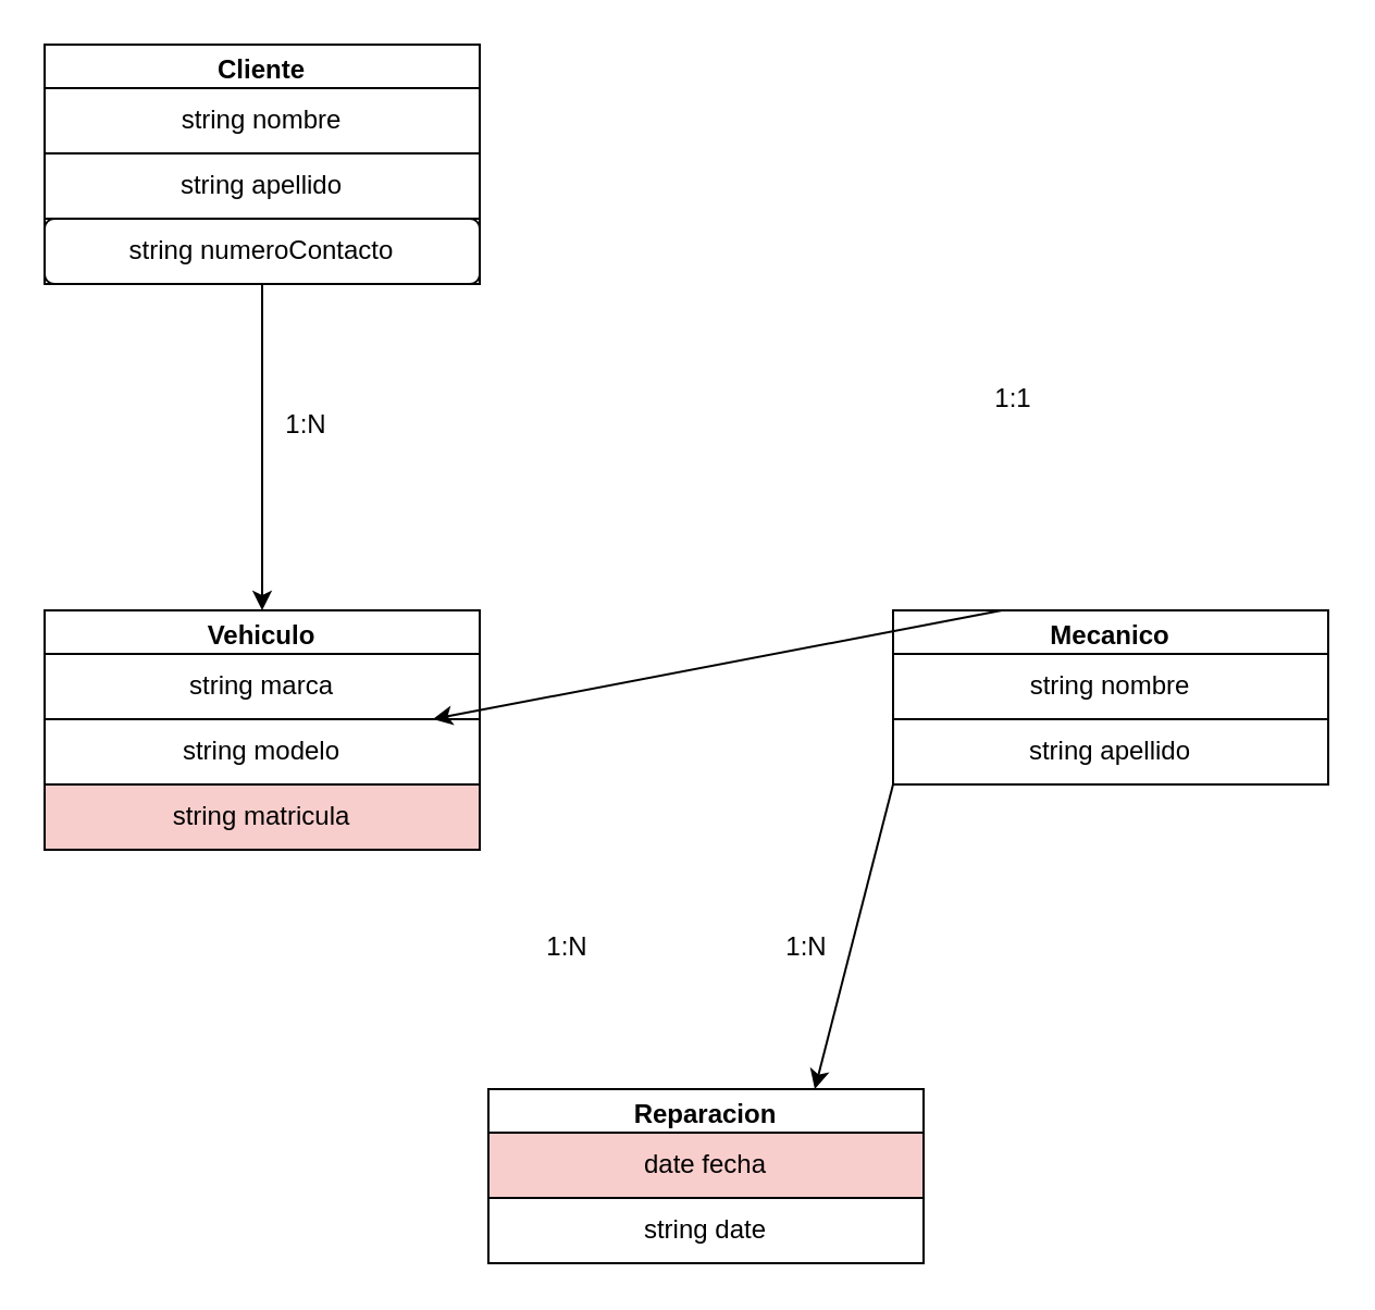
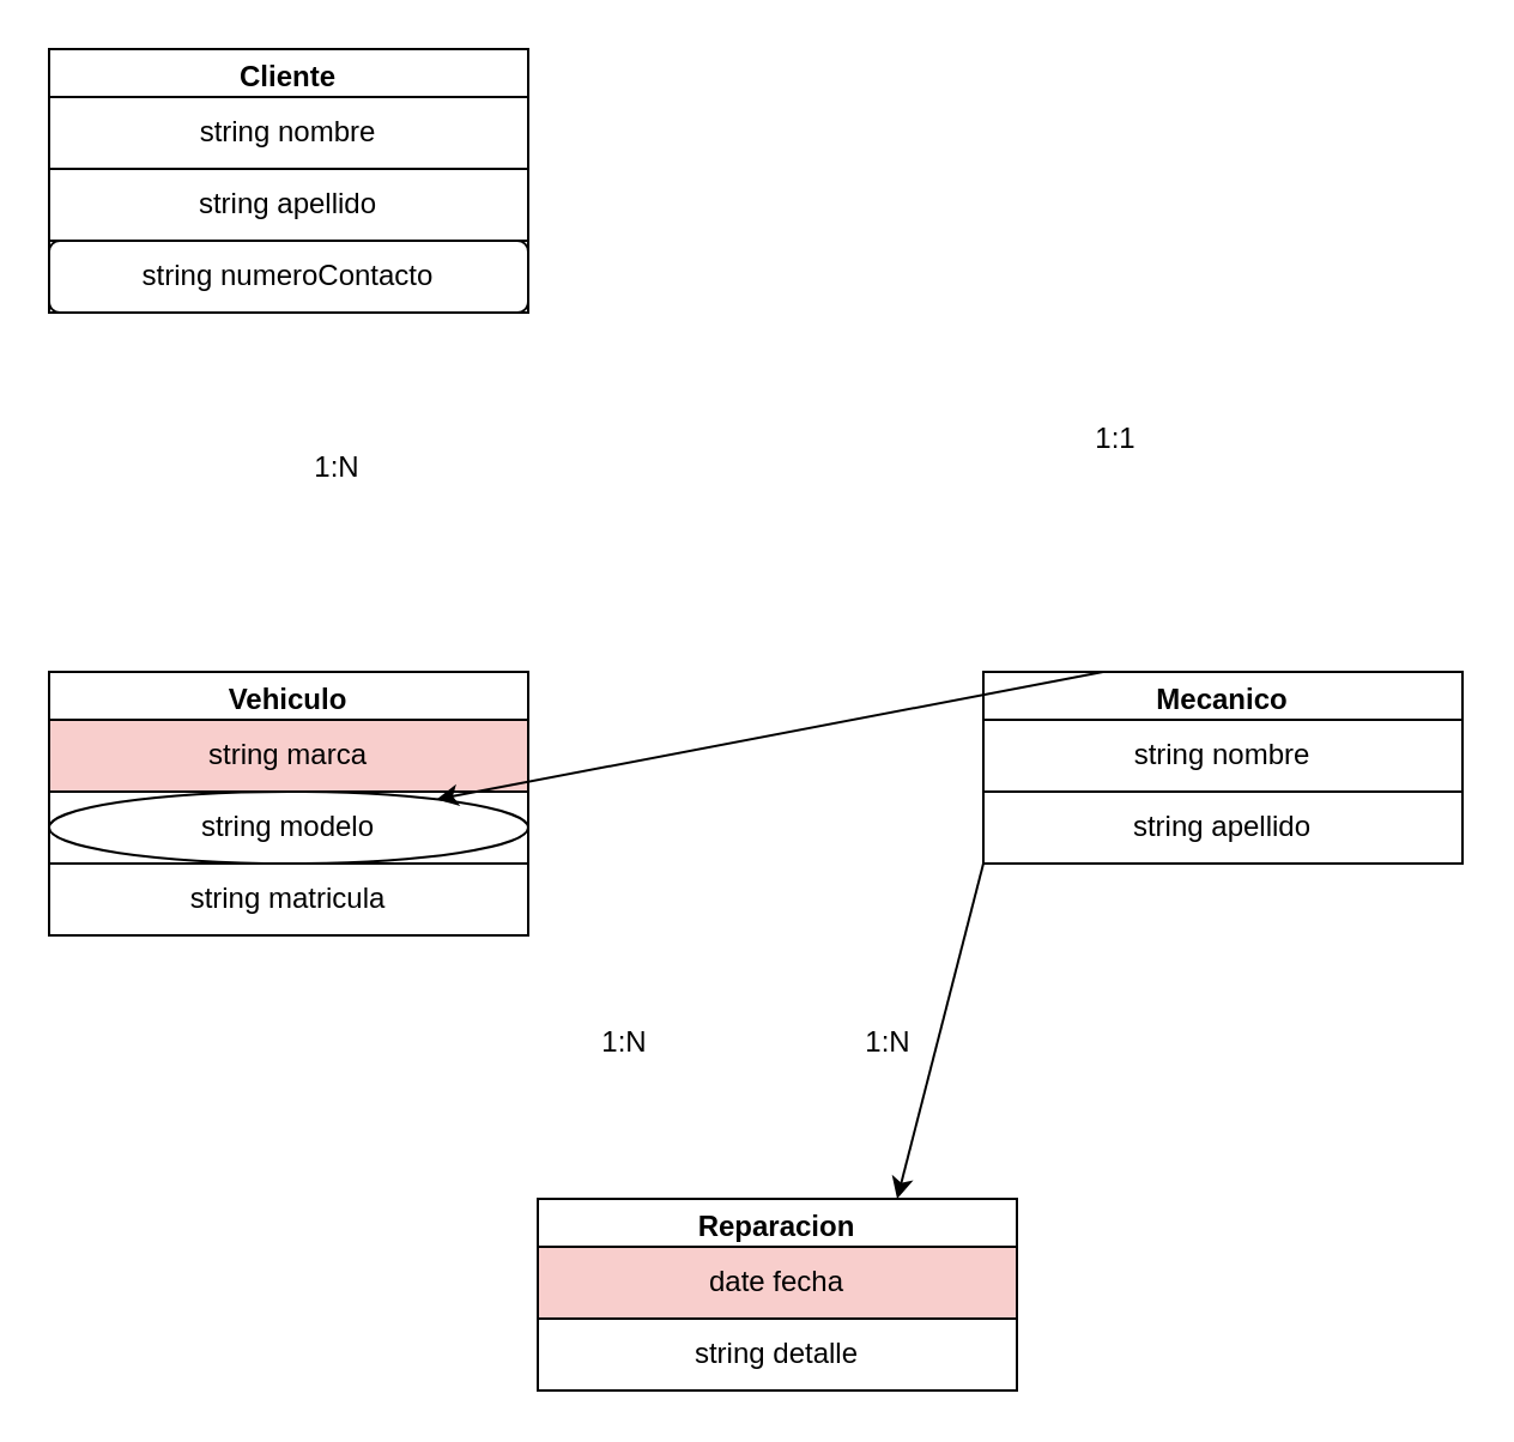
- <mxCell id="16" value="" style="endArrow=classic;html=1;rounded=0;exitX=0.5;exitY=1;exitDx=0;exitDy=0;entryX=0.5;entryY=0;entryDx=0;entryDy=0;" edge="1" parent="1" source="5" target="6"><mxGeometry width="50" height="50" relative="1" as="geometry"><mxPoint x="300" y="340" as="sourcePoint" /><mxPoint x="350" y="290" as="targetPoint" /></mxGeometry></mxCell>
- <mxCell id="7" value="string marca" style="whiteSpace=wrap;html=1;" vertex="1" parent="6"><mxGeometry y="20" width="200" height="30" as="geometry" /></mxCell>
+ <mxCell id="7" value="string marca" style="whiteSpace=wrap;html=1;fillColor=#f8cecc;" vertex="1" parent="6"><mxGeometry y="20" width="200" height="30" as="geometry" /></mxCell>
- <mxCell id="8" value="string modelo" style="whiteSpace=wrap;html=1;" vertex="1" parent="6"><mxGeometry y="50" width="200" height="30" as="geometry" /></mxCell>
+ <mxCell id="8" value="string modelo" style="ellipse;whiteSpace=wrap;html=1;" vertex="1" parent="6"><mxGeometry y="50" width="200" height="30" as="geometry" /></mxCell>
- <mxCell id="9" value="string matricula" style="whiteSpace=wrap;html=1;fillColor=#f8cecc;" vertex="1" parent="6"><mxGeometry y="80" width="200" height="30" as="geometry" /></mxCell>
+ <mxCell id="9" value="string matricula" style="whiteSpace=wrap;html=1;" vertex="1" parent="6"><mxGeometry y="80" width="200" height="30" as="geometry" /></mxCell>
- <mxCell id="12" value="string date" style="whiteSpace=wrap;html=1;" vertex="1" parent="10"><mxGeometry y="50" width="200" height="30" as="geometry" /></mxCell>
+ <mxCell id="12" value="string detalle" style="whiteSpace=wrap;html=1;" vertex="1" parent="10"><mxGeometry y="50" width="200" height="30" as="geometry" /></mxCell>
